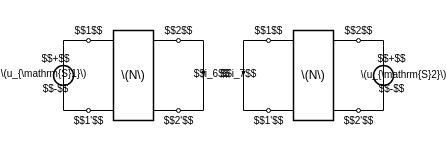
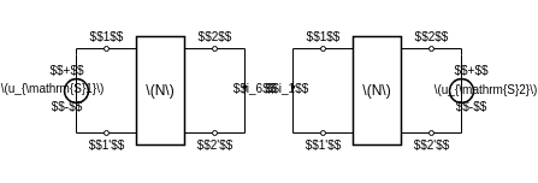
- <mxCell id="34" value="$$i_7$$" style="text;html=1;resizable=1;autosize=1;align=center;verticalAlign=middle;points=[];fillColor=none;strokeColor=none;rounded=0;fontSize=10;movable=1;rotatable=1;deletable=1;editable=1;connectable=1;" vertex="1" parent="1"><mxGeometry x="215" y="63" width="20" height="20" as="geometry" /></mxCell>
+ <mxCell id="34" value="$$i_1$$" style="text;html=1;resizable=1;autosize=1;align=center;verticalAlign=middle;points=[];fillColor=none;strokeColor=none;rounded=0;fontSize=10;movable=1;rotatable=1;deletable=1;editable=1;connectable=1;" vertex="1" parent="1"><mxGeometry x="215" y="63" width="20" height="20" as="geometry" /></mxCell>
